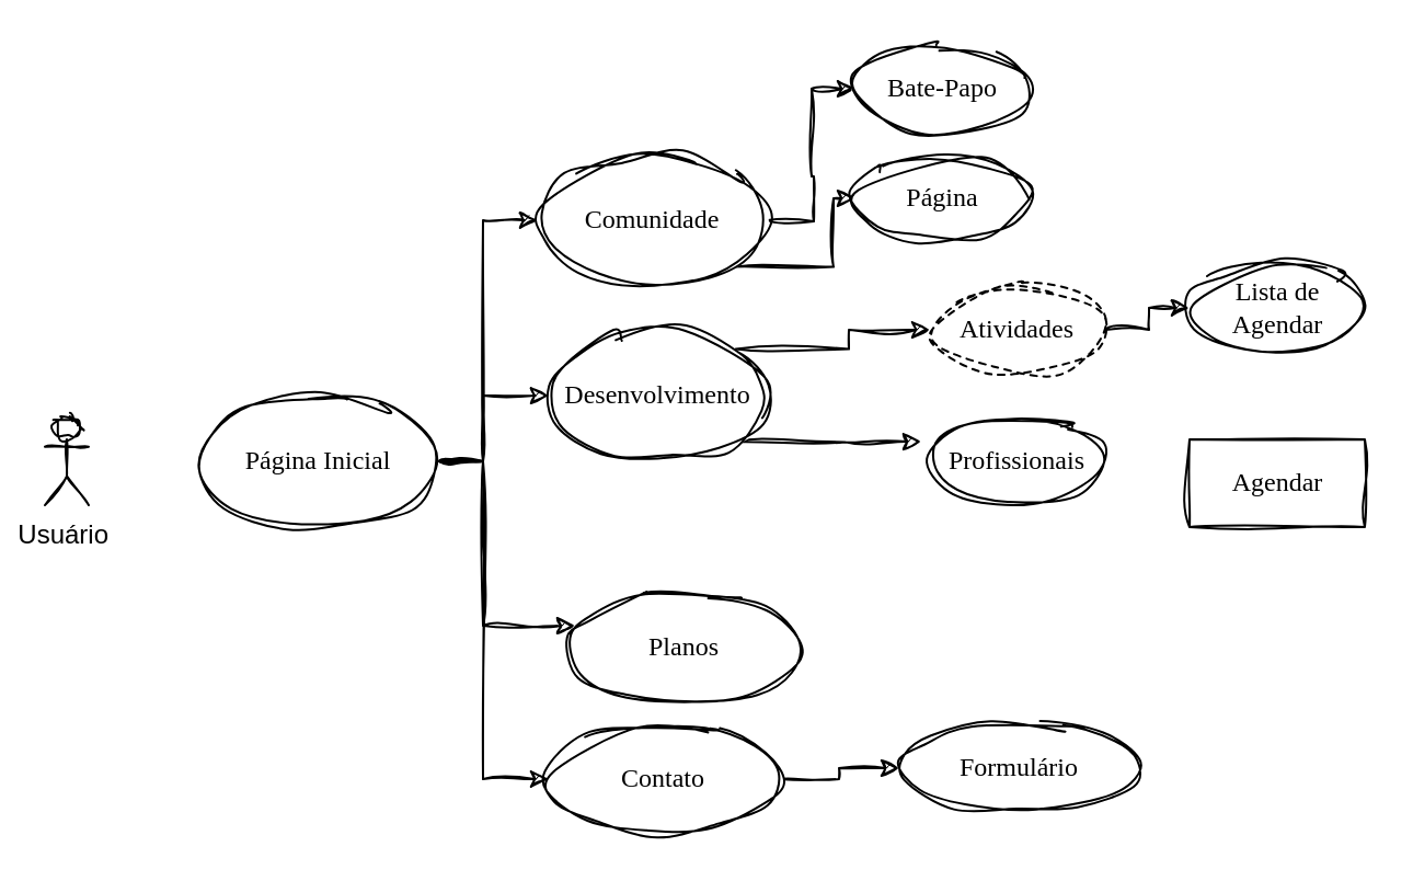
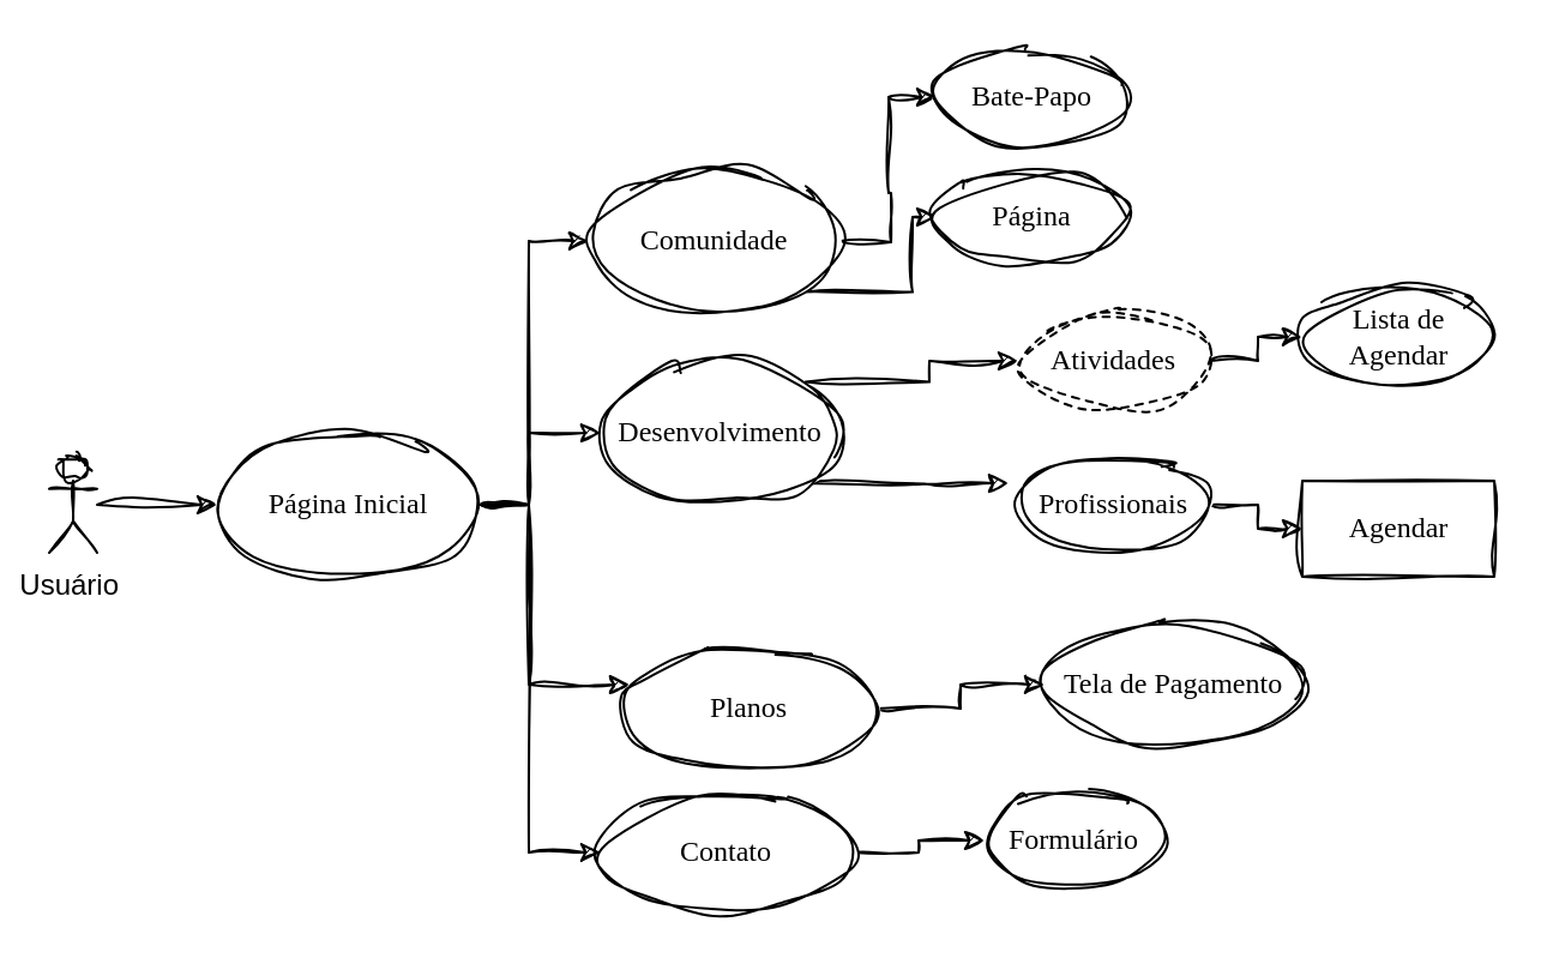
+ <mxCell id="2" value="" style="edgeStyle=orthogonalEdgeStyle;rounded=0;sketch=1;hachureGap=4;jiggle=2;curveFitting=1;orthogonalLoop=1;jettySize=auto;html=1;fontFamily=Architects Daughter;fontSource=https%3A%2F%2Ffonts.googleapis.com%2Fcss%3Ffamily%3DArchitects%2BDaughter;labelBackgroundColor=none;fontColor=default;" edge="1" parent="1" source="3" target="8"><mxGeometry relative="1" as="geometry" /></mxCell>
+ <mxCell id="21" value="" style="edgeStyle=orthogonalEdgeStyle;rounded=0;sketch=1;hachureGap=4;jiggle=2;curveFitting=1;orthogonalLoop=1;jettySize=auto;html=1;fontFamily=Architects Daughter;fontSource=https%3A%2F%2Ffonts.googleapis.com%2Fcss%3Ffamily%3DArchitects%2BDaughter;labelBackgroundColor=none;fontColor=default;" edge="1" parent="1" source="22" target="27"><mxGeometry relative="1" as="geometry" /></mxCell>
+ <mxCell id="25" value="Tela de Pagamento" style="ellipse;whiteSpace=wrap;html=1;sketch=1;hachureGap=4;jiggle=2;curveFitting=1;fontFamily=Architects Daughter;fontSource=https%3A%2F%2Ffonts.googleapis.com%2Fcss%3Ffamily%3DArchitects%2BDaughter;labelBackgroundColor=none;" vertex="1" parent="1"><mxGeometry x="435" y="260" width="107.5" height="50" as="geometry" /></mxCell>
+ <mxCell id="15" value="" style="edgeStyle=orthogonalEdgeStyle;rounded=0;sketch=1;hachureGap=4;jiggle=2;curveFitting=1;orthogonalLoop=1;jettySize=auto;html=1;fontFamily=Architects Daughter;fontSource=https%3A%2F%2Ffonts.googleapis.com%2Fcss%3Ffamily%3DArchitects%2BDaughter;labelBackgroundColor=none;fontColor=default;" edge="1" parent="1" source="16" target="25"><mxGeometry relative="1" as="geometry" /></mxCell>
- <mxCell id="26" value="Formulário" style="ellipse;whiteSpace=wrap;html=1;sketch=1;hachureGap=4;jiggle=2;curveFitting=1;fontFamily=Architects Daughter;fontSource=https%3A%2F%2Ffonts.googleapis.com%2Fcss%3Ffamily%3DArchitects%2BDaughter;labelBackgroundColor=none;" vertex="1" parent="1"><mxGeometry x="410" y="330" width="110" height="40" as="geometry" /></mxCell>
+ <mxCell id="26" value="Formulário" style="ellipse;whiteSpace=wrap;html=1;sketch=1;hachureGap=4;jiggle=2;curveFitting=1;fontFamily=Architects Daughter;fontSource=https%3A%2F%2Ffonts.googleapis.com%2Fcss%3Ffamily%3DArchitects%2BDaughter;labelBackgroundColor=none;" vertex="1" parent="1"><mxGeometry x="410" y="330" width="75" height="40" as="geometry" /></mxCell>
